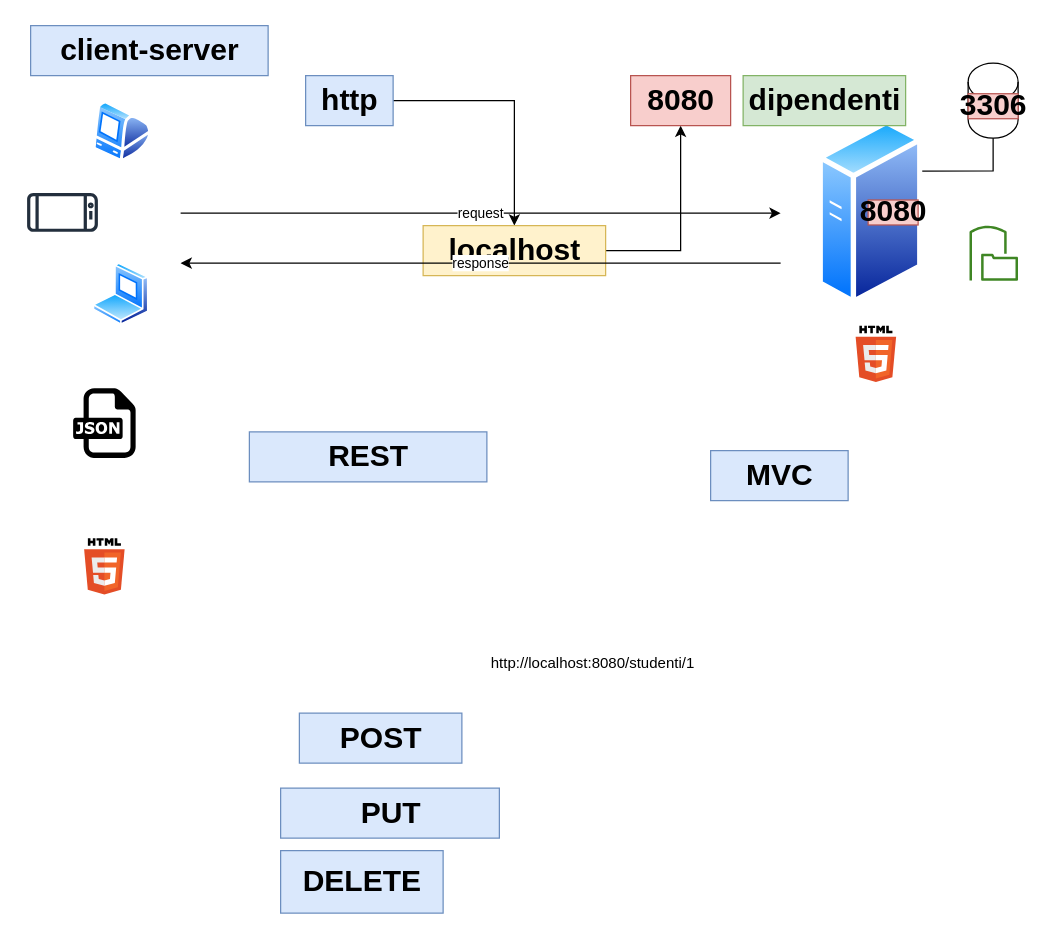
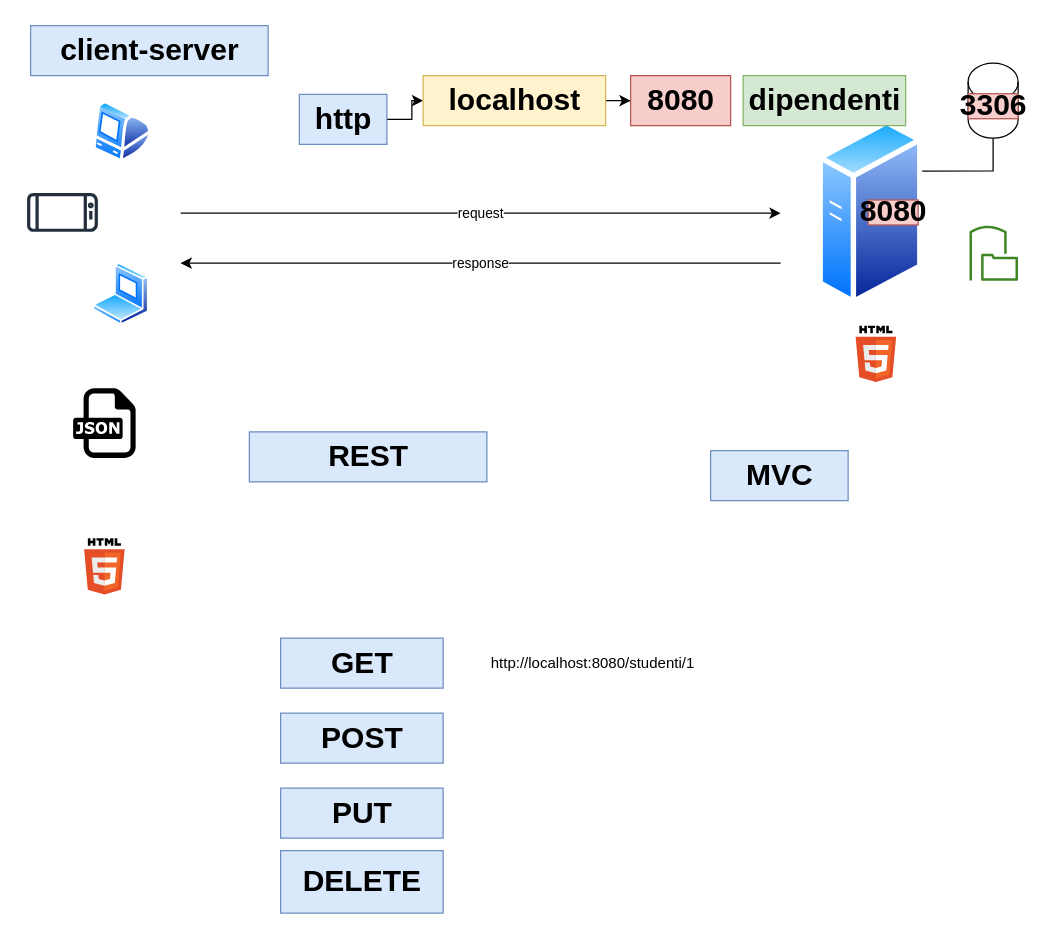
- <mxCell id="4" value="http" style="text;strokeColor=#6c8ebf;fillColor=#dae8fc;html=1;fontSize=24;fontStyle=1;verticalAlign=middle;align=center;" vertex="1" parent="1"><mxGeometry x="244" y="60" width="70" height="40" as="geometry" /></mxCell>
+ <mxCell id="4" value="http" style="text;strokeColor=#6c8ebf;fillColor=#dae8fc;html=1;fontSize=24;fontStyle=1;verticalAlign=middle;align=center;" vertex="1" parent="1"><mxGeometry x="239" y="75" width="70" height="40" as="geometry" /></mxCell>
- <mxCell id="6" value="localhost" style="text;strokeColor=#d6b656;fillColor=#fff2cc;html=1;fontSize=24;fontStyle=1;verticalAlign=middle;align=center;" vertex="1" parent="1"><mxGeometry x="338" y="180" width="146" height="40" as="geometry" /></mxCell>
+ <mxCell id="6" value="localhost" style="text;strokeColor=#d6b656;fillColor=#fff2cc;html=1;fontSize=24;fontStyle=1;verticalAlign=middle;align=center;" vertex="1" parent="1"><mxGeometry x="338" y="60" width="146" height="40" as="geometry" /></mxCell>
+ <mxCell id="25" value="GET" style="text;strokeColor=#6c8ebf;fillColor=#dae8fc;html=1;fontSize=24;fontStyle=1;verticalAlign=middle;align=center;" vertex="1" parent="1"><mxGeometry x="224" y="510" width="130" height="40" as="geometry" /></mxCell>
- <mxCell id="26" value="POST" style="text;strokeColor=#6c8ebf;fillColor=#dae8fc;html=1;fontSize=24;fontStyle=1;verticalAlign=middle;align=center;" vertex="1" parent="1"><mxGeometry x="239" y="570" width="130" height="40" as="geometry" /></mxCell>
+ <mxCell id="26" value="POST" style="text;strokeColor=#6c8ebf;fillColor=#dae8fc;html=1;fontSize=24;fontStyle=1;verticalAlign=middle;align=center;" vertex="1" parent="1"><mxGeometry x="224" y="570" width="130" height="40" as="geometry" /></mxCell>
- <mxCell id="27" value="PUT" style="text;strokeColor=#6c8ebf;fillColor=#dae8fc;html=1;fontSize=24;fontStyle=1;verticalAlign=middle;align=center;" vertex="1" parent="1"><mxGeometry x="224" y="630" width="175" height="40" as="geometry" /></mxCell>
+ <mxCell id="27" value="PUT" style="text;strokeColor=#6c8ebf;fillColor=#dae8fc;html=1;fontSize=24;fontStyle=1;verticalAlign=middle;align=center;" vertex="1" parent="1"><mxGeometry x="224" y="630" width="130" height="40" as="geometry" /></mxCell>
